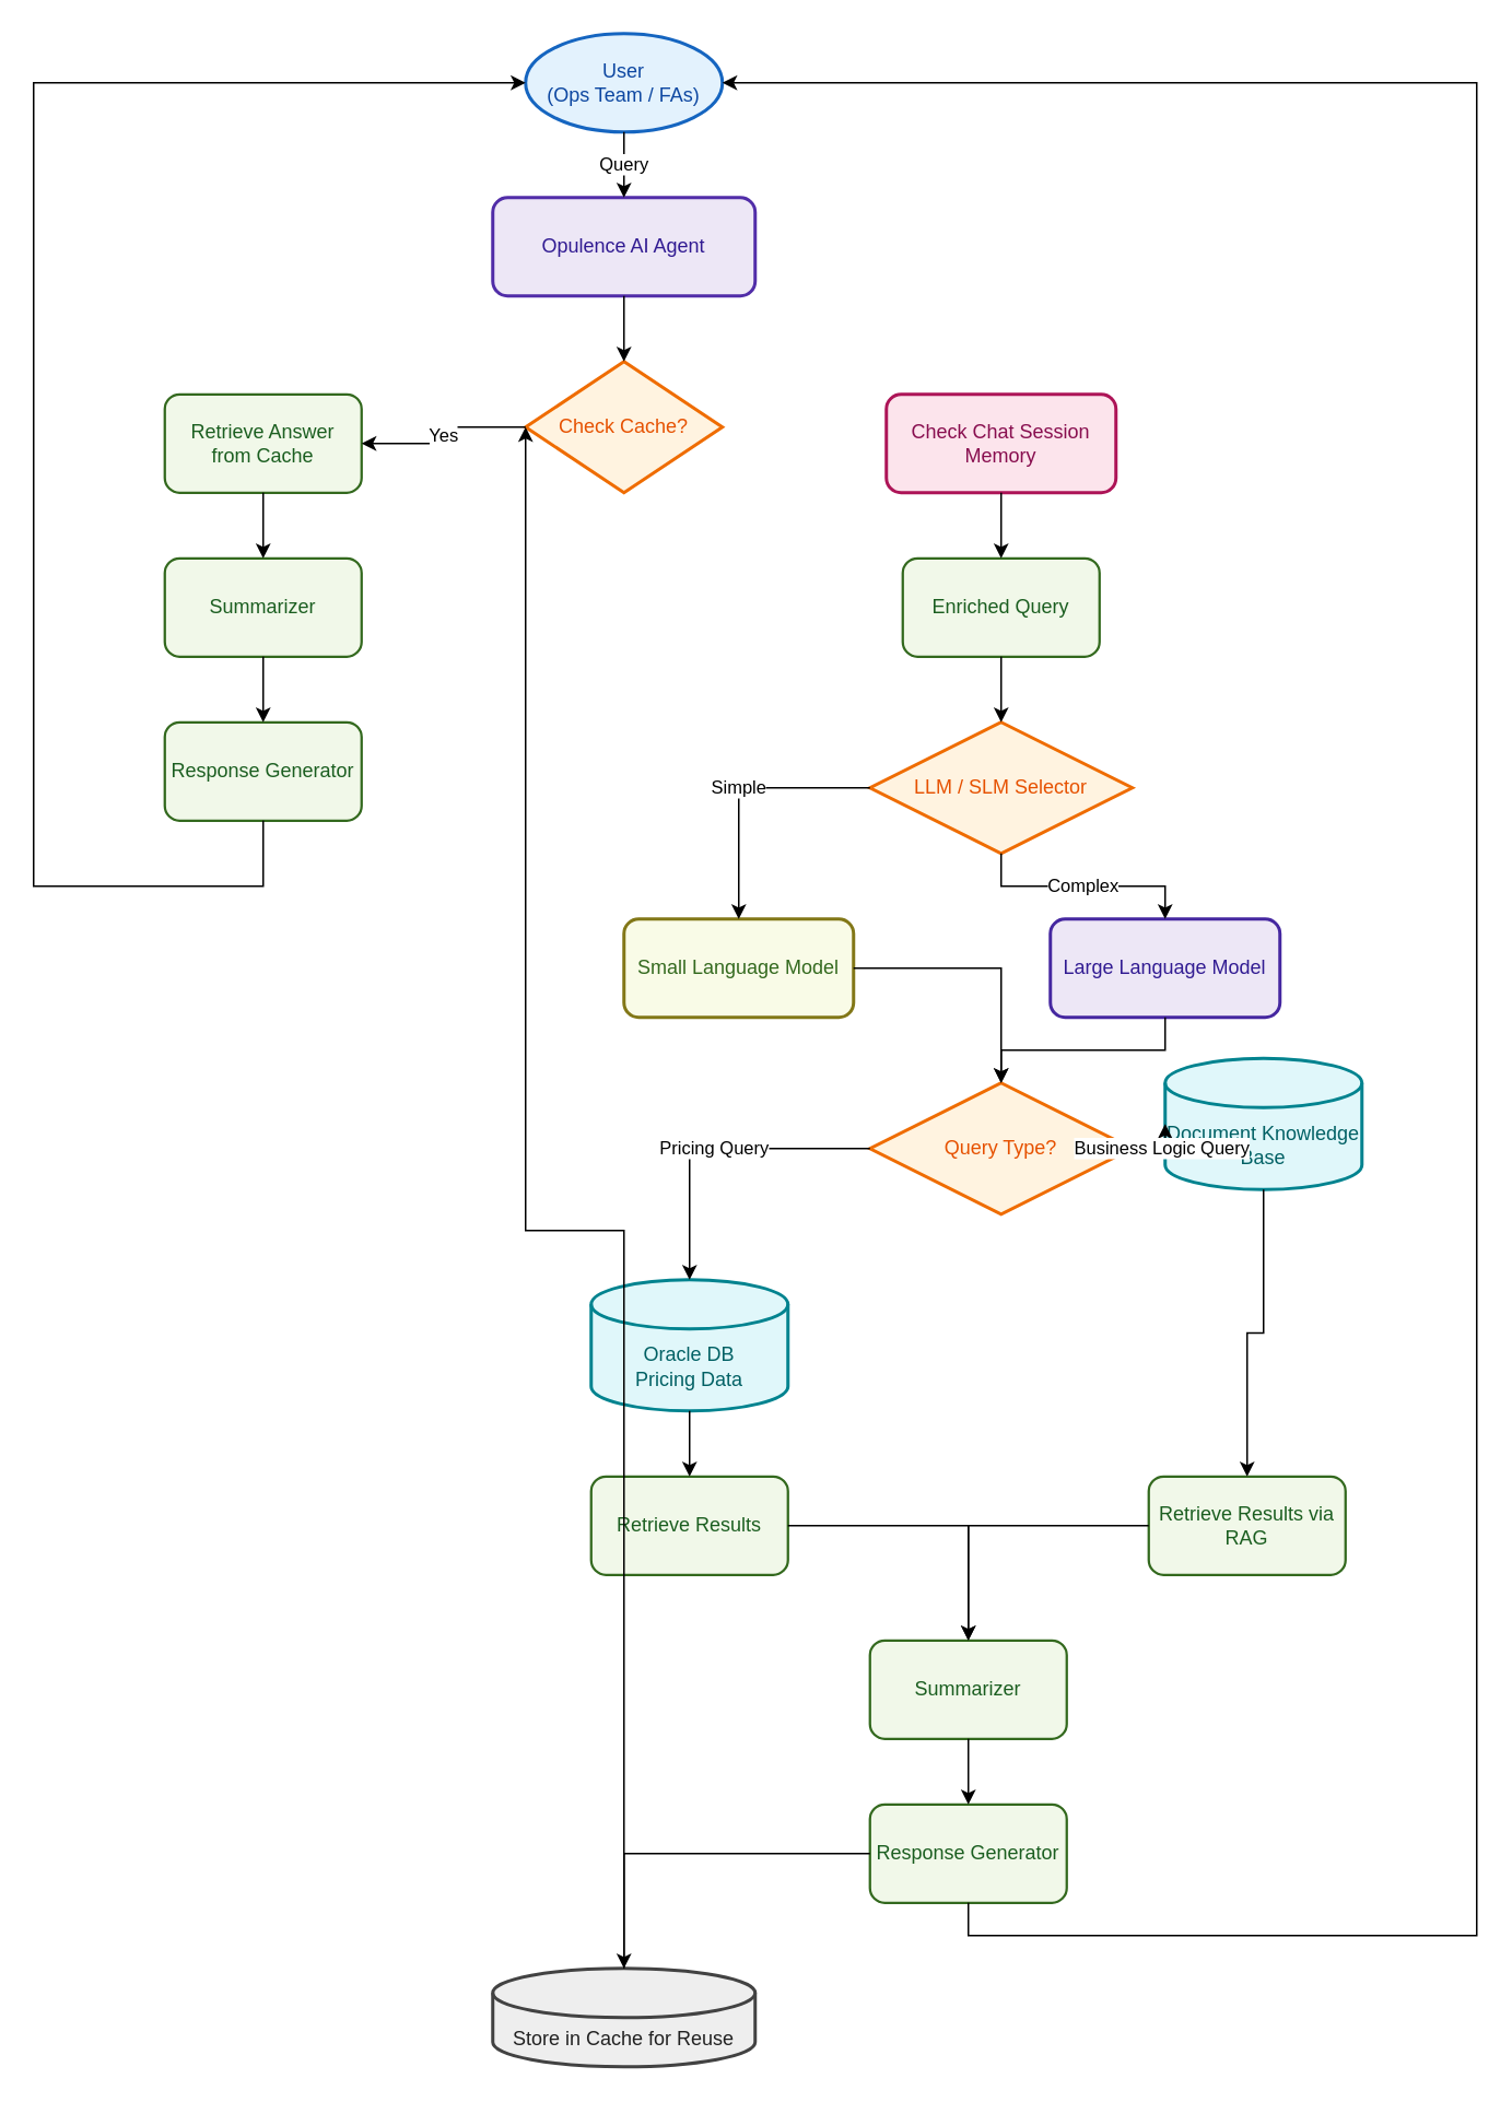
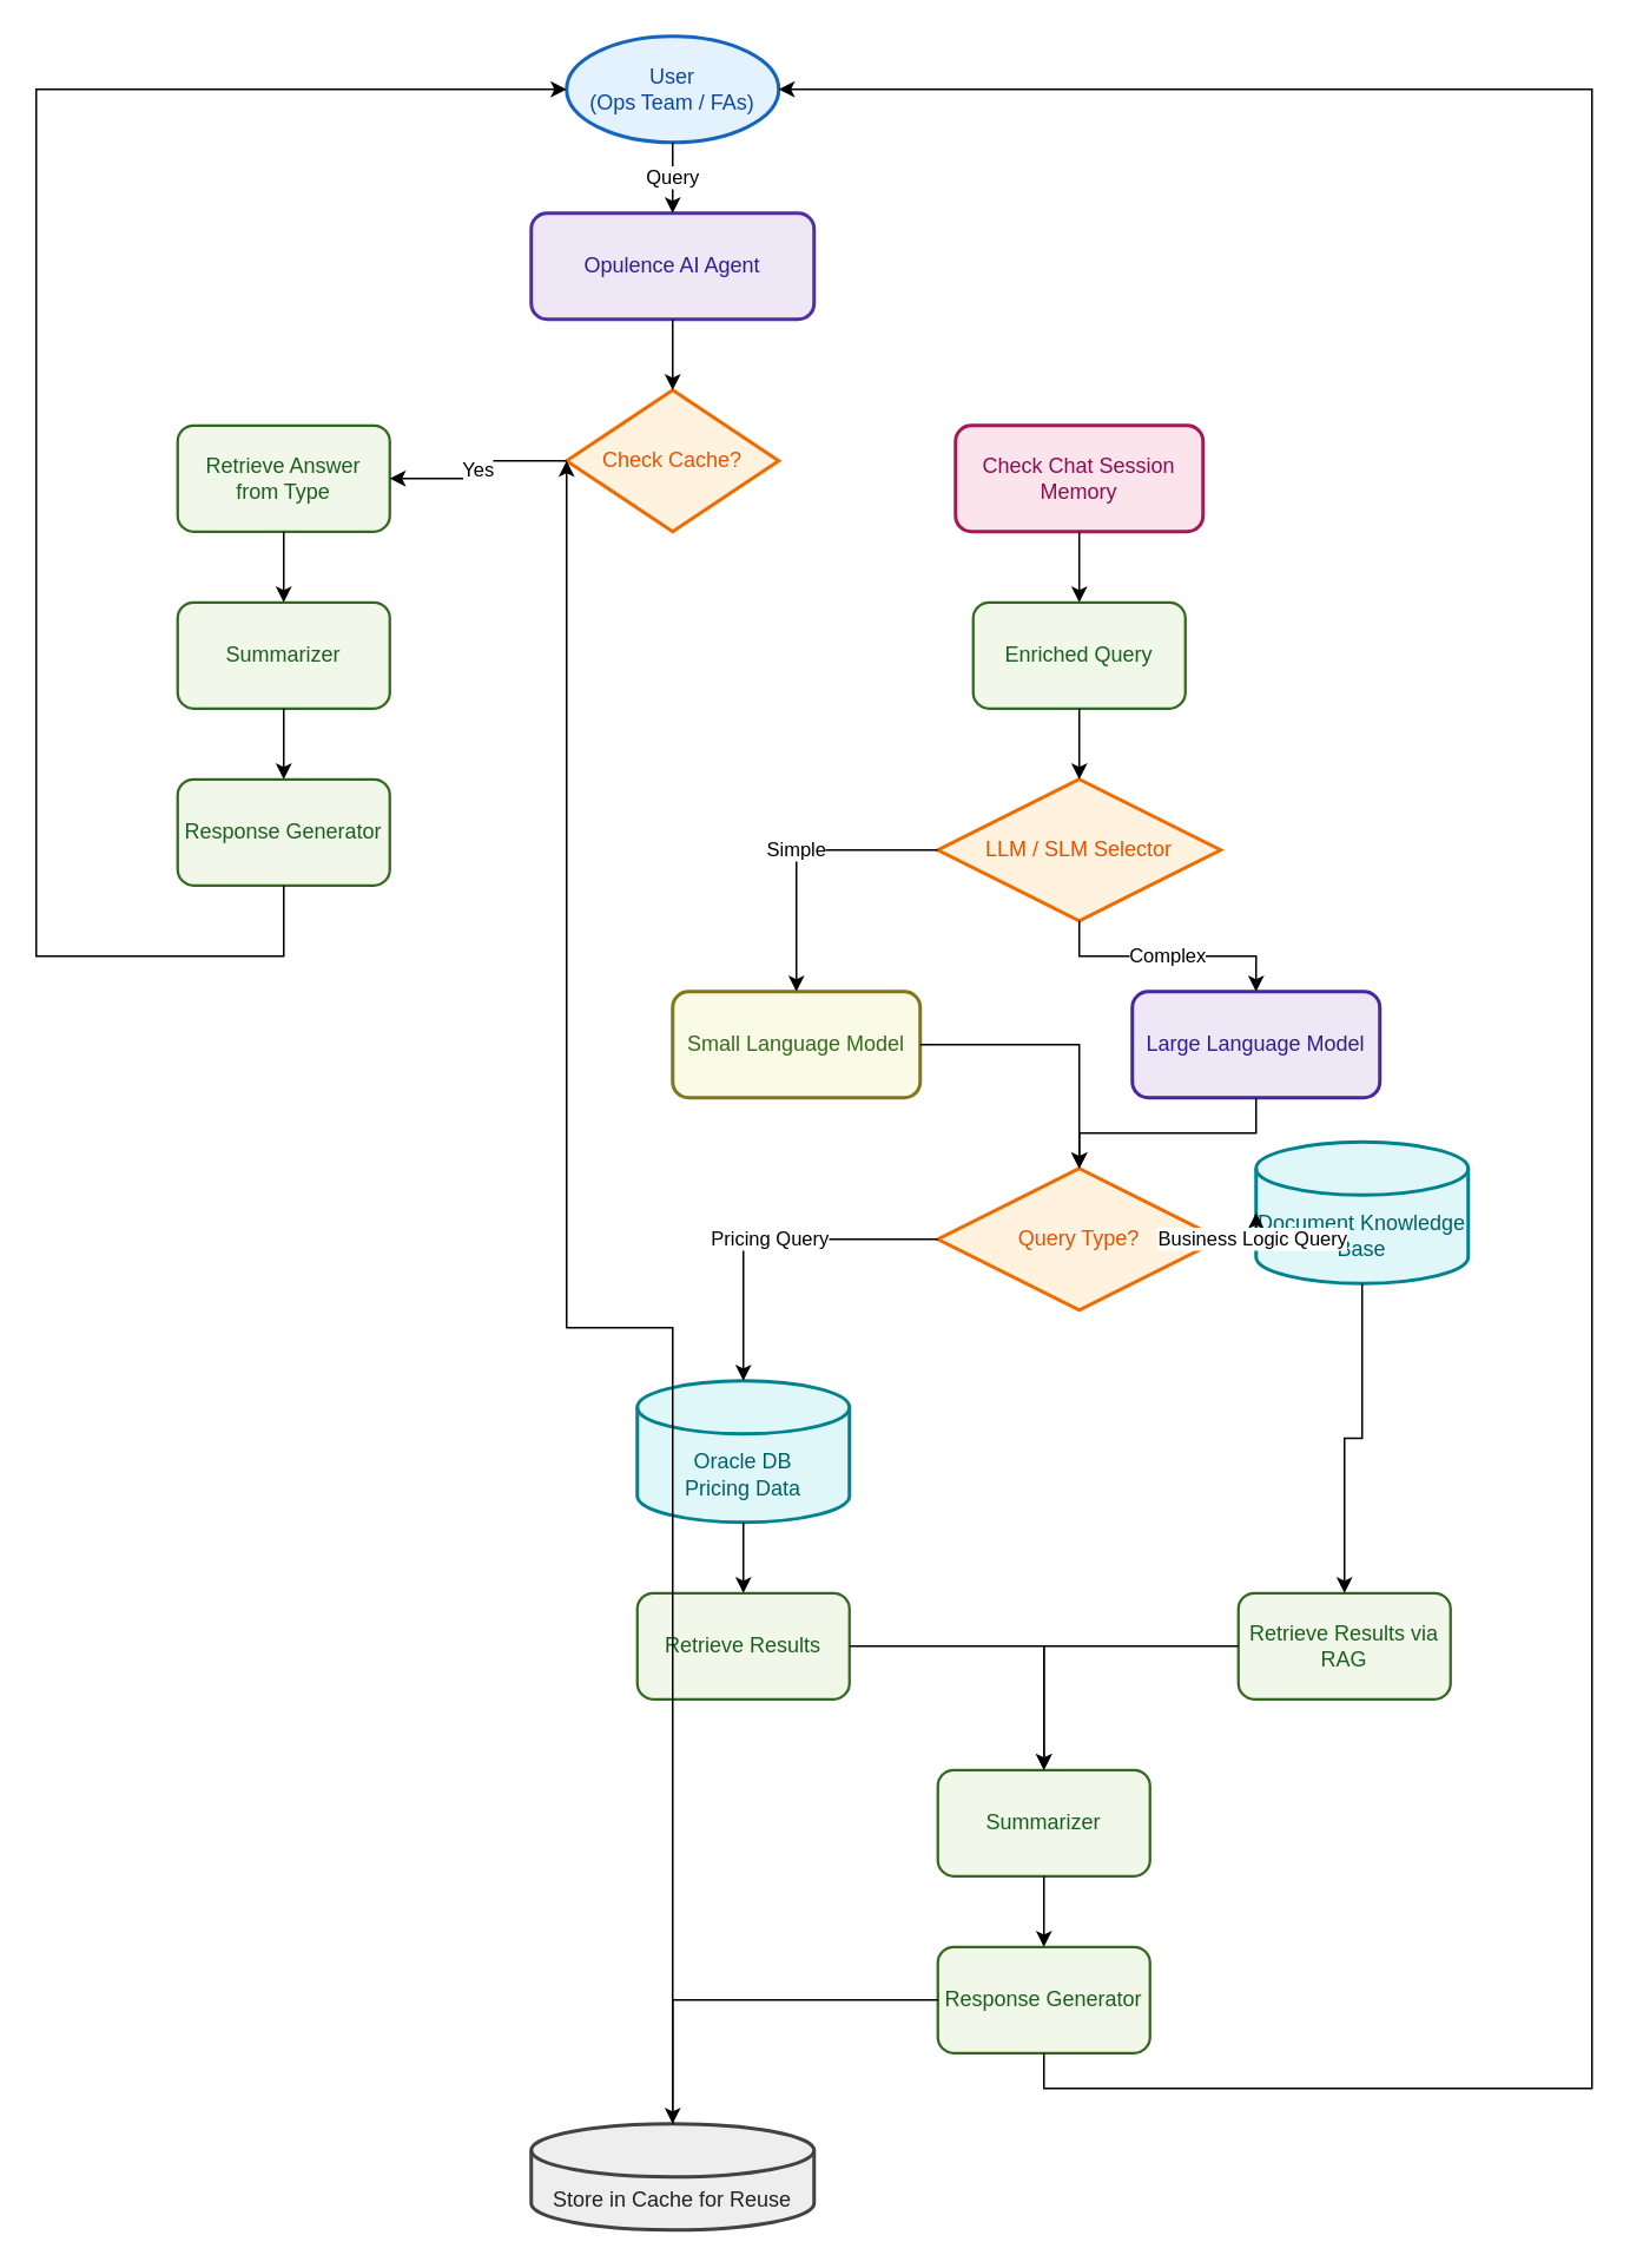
- <mxCell id="5" value="Retrieve Answer&#10;from Cache" style="rounded=1;whiteSpace=wrap;html=1;fillColor=#f1f8e9;strokeColor=#33691e;strokeWidth=1.5;fontColor=#1b5e20;" vertex="1" parent="1"><mxGeometry x="100" y="240" width="120" height="60" as="geometry" /></mxCell>
+ <mxCell id="5" value="Retrieve Answer&#10;from Type" style="rounded=1;whiteSpace=wrap;html=1;fillColor=#f1f8e9;strokeColor=#33691e;strokeWidth=1.5;fontColor=#1b5e20;" vertex="1" parent="1"><mxGeometry x="100" y="240" width="120" height="60" as="geometry" /></mxCell>
